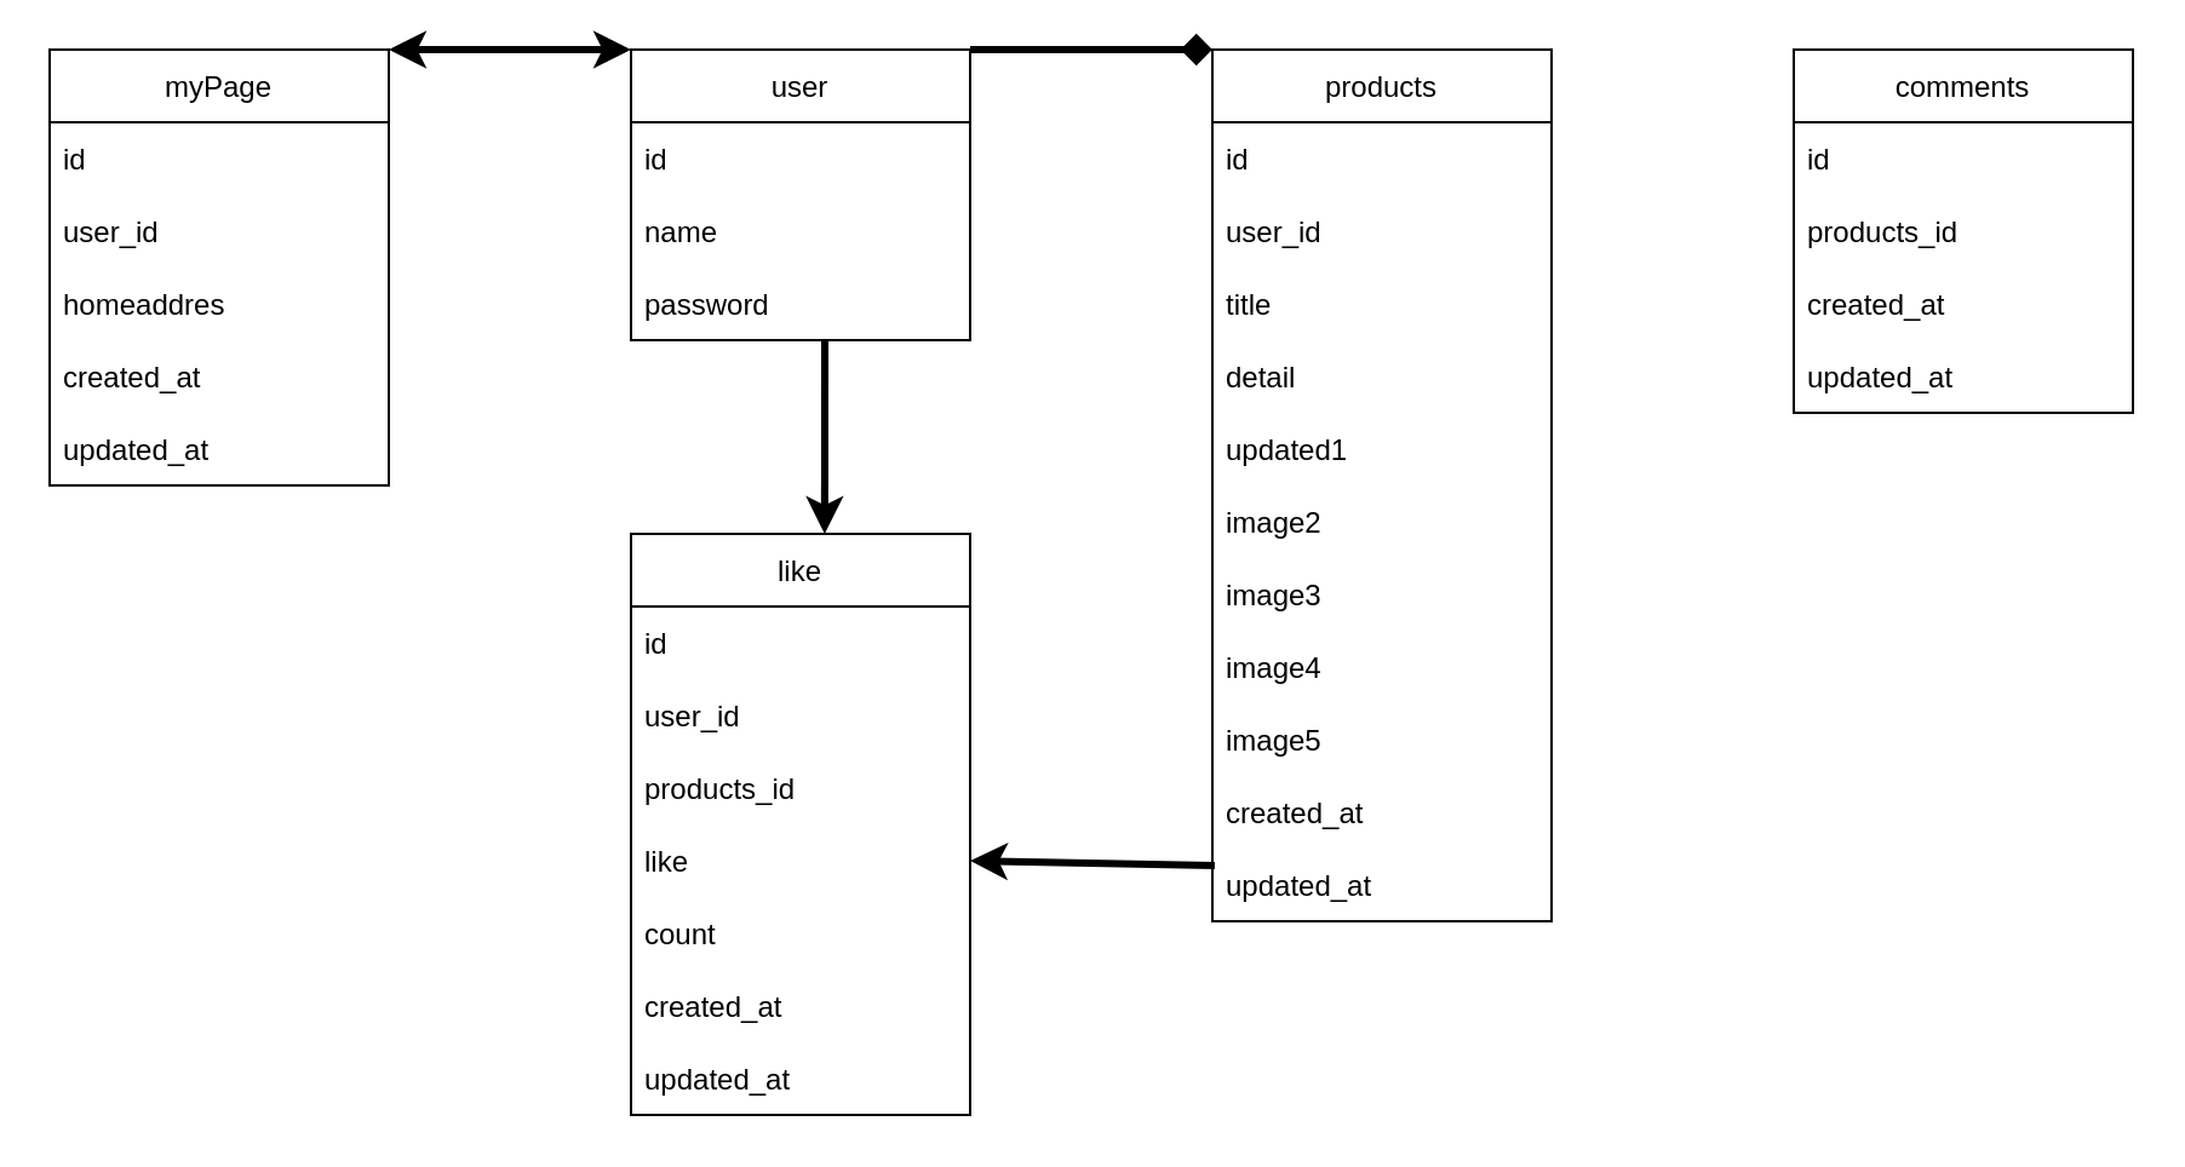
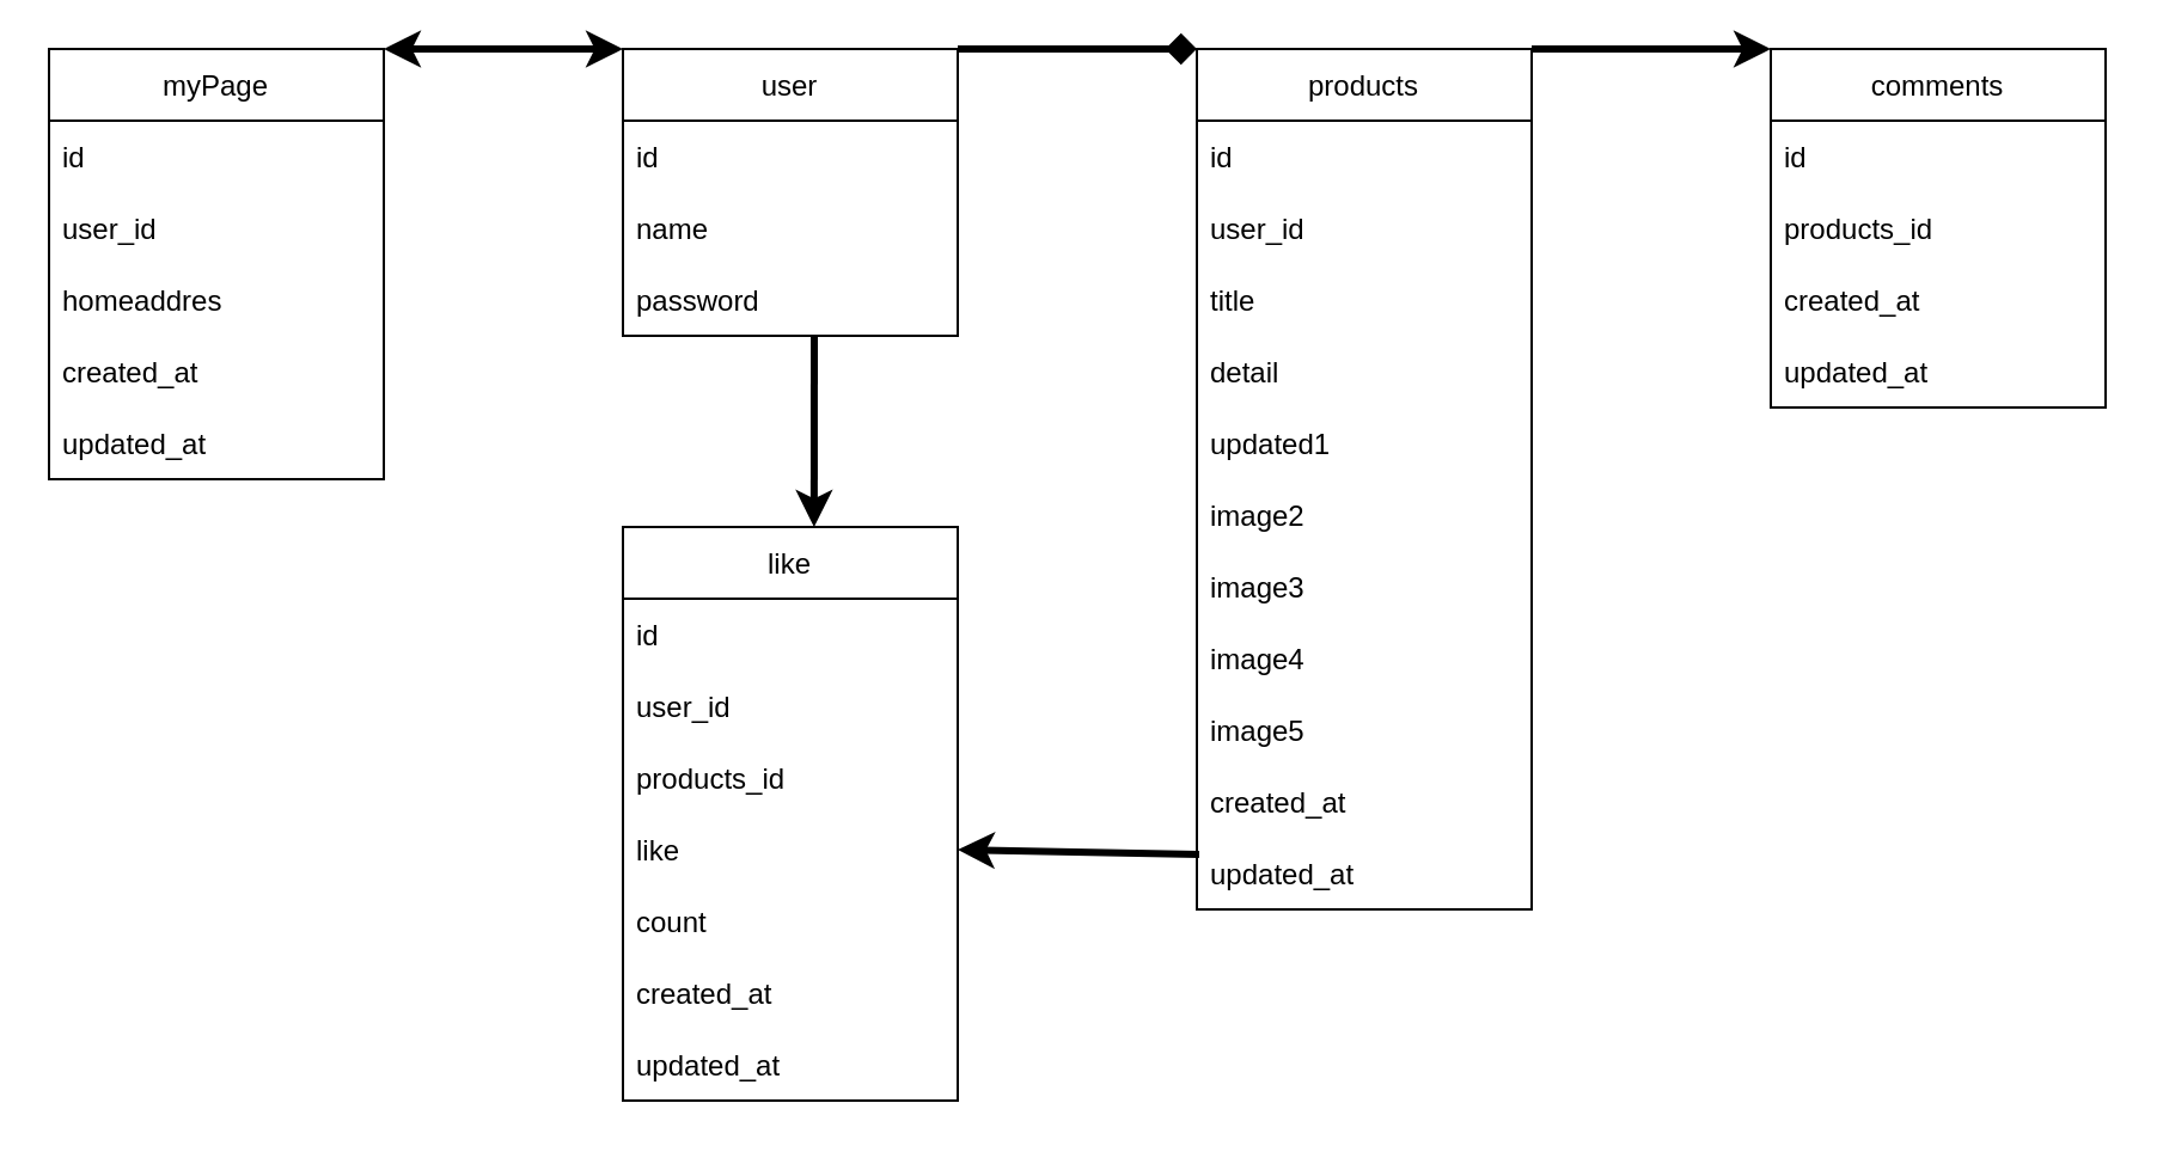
+ <mxCell id="40" value="" style="endArrow=classic;html=1;fontFamily=Helvetica;fontSize=12;fontColor=default;strokeWidth=3;exitX=1;exitY=0;exitDx=0;exitDy=0;entryX=0;entryY=0;entryDx=0;entryDy=0;" parent="1" source="6" target="26" edge="1"><mxGeometry width="50" height="50" relative="1" as="geometry"><mxPoint x="670" y="80" as="sourcePoint" /><mxPoint x="720" y="30" as="targetPoint" /></mxGeometry></mxCell>
